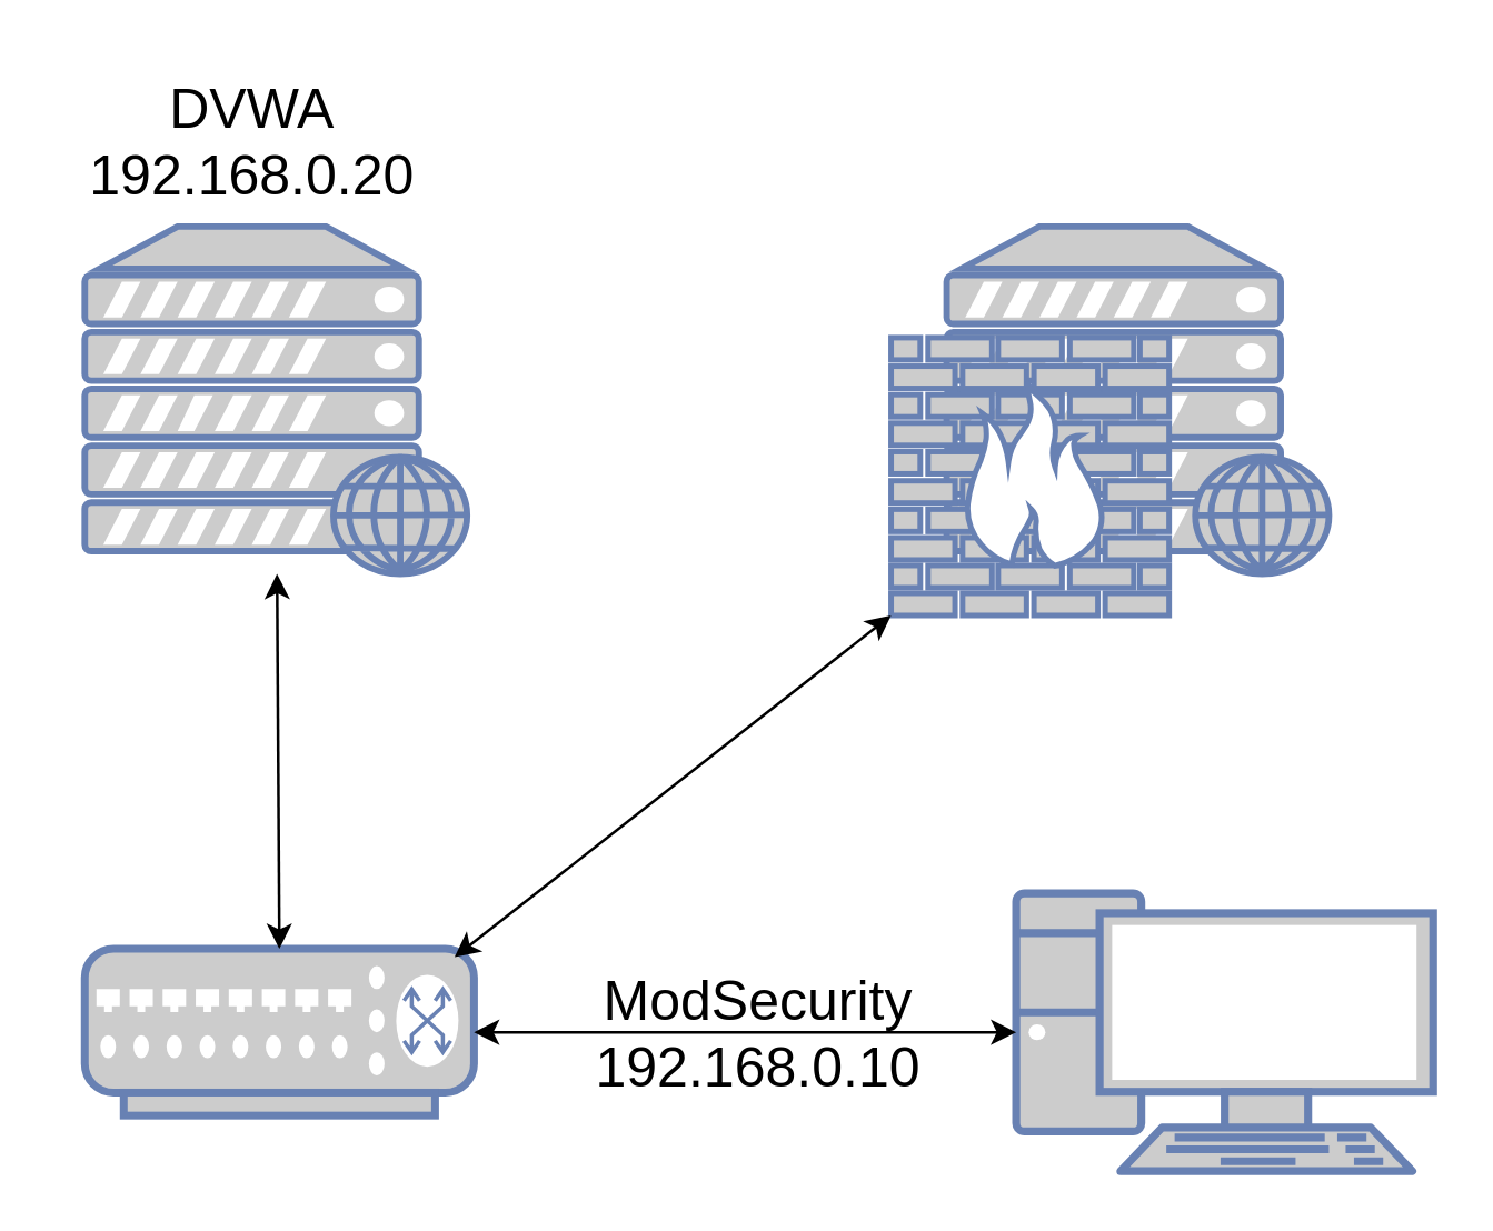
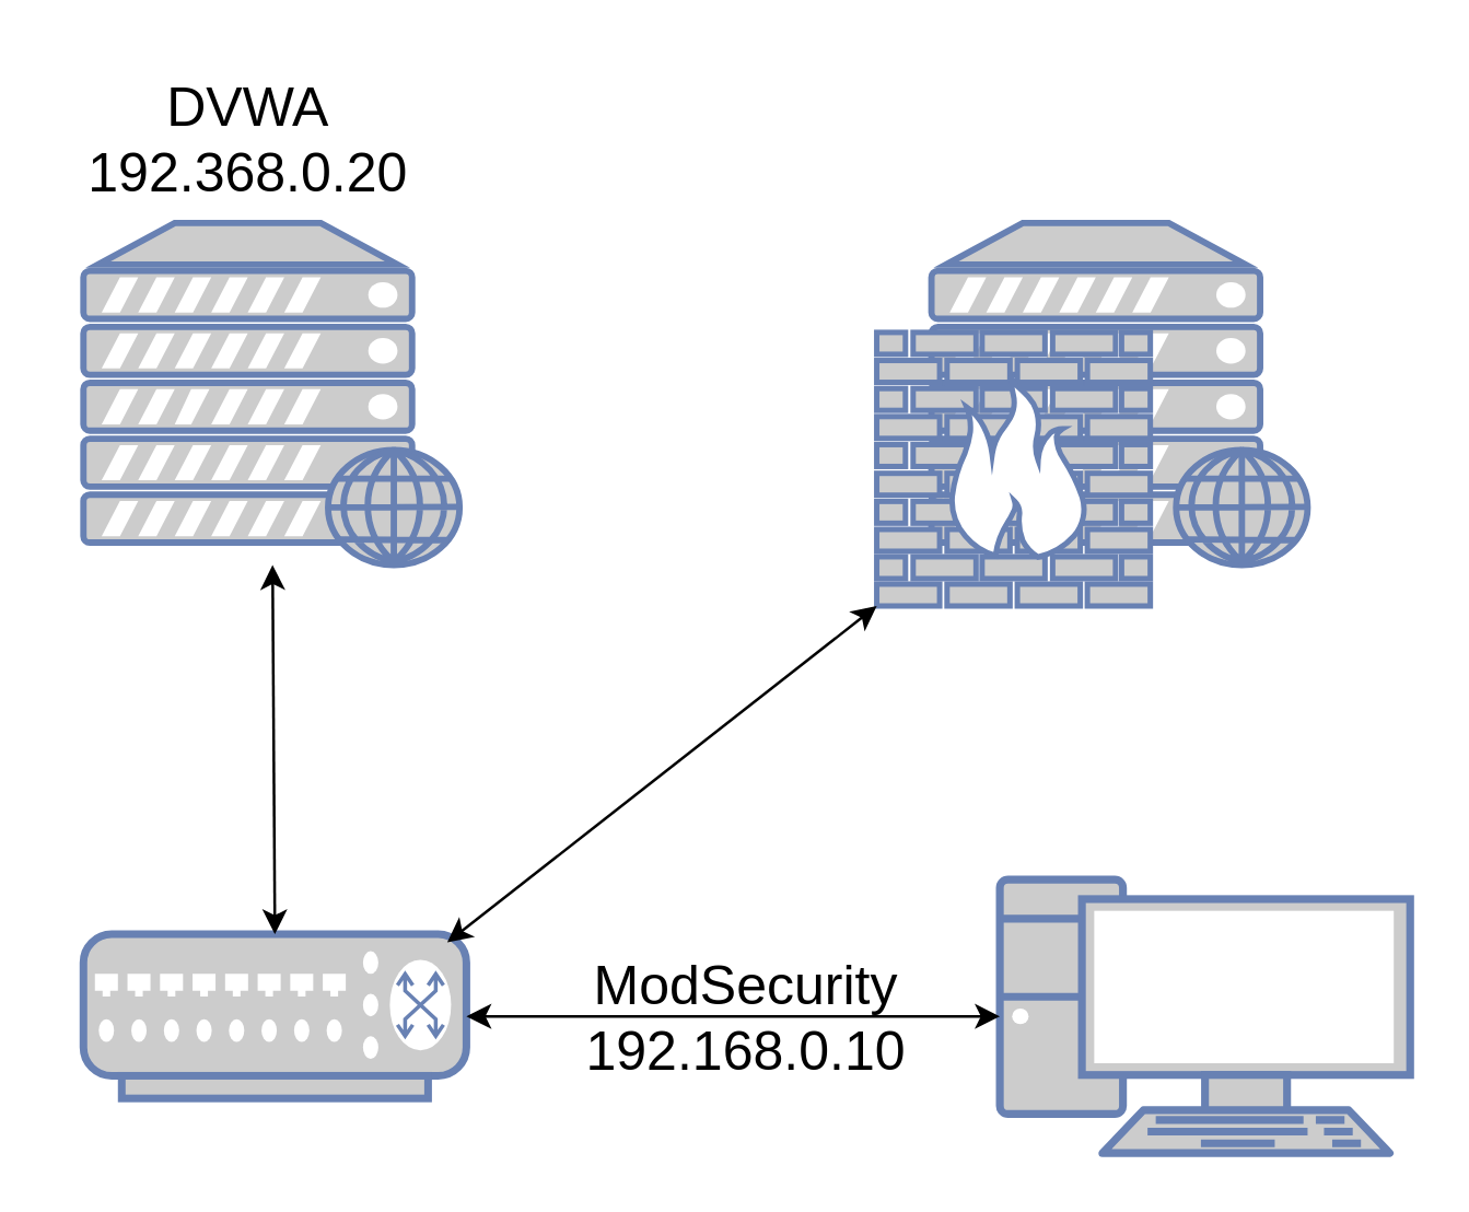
- <mxCell id="11" value="DVWA&lt;div&gt;192.168.0.20&lt;/div&gt;" style="text;html=1;align=center;verticalAlign=middle;resizable=0;points=[];autosize=1;strokeColor=none;fillColor=none;fontColor=default;fontSize=20;" vertex="1" parent="1"><mxGeometry x="20" y="20" width="140" height="60" as="geometry" /></mxCell>
+ <mxCell id="11" value="DVWA&lt;div&gt;192.368.0.20&lt;/div&gt;" style="text;html=1;align=center;verticalAlign=middle;resizable=0;points=[];autosize=1;strokeColor=none;fillColor=none;fontColor=default;fontSize=20;" vertex="1" parent="1"><mxGeometry x="20" y="20" width="140" height="60" as="geometry" /></mxCell>
